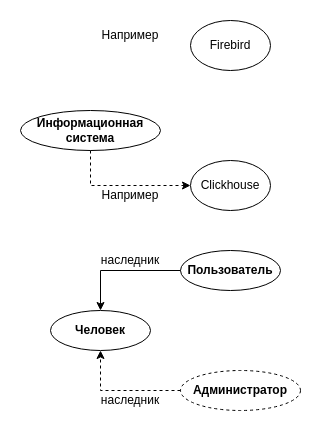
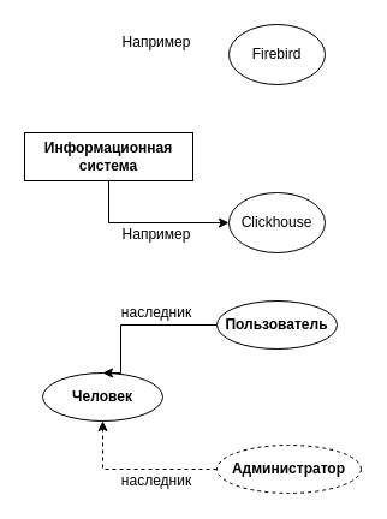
- <mxCell id="2" value="&lt;b&gt;Информационная система&lt;/b&gt;" style="ellipse;whiteSpace=wrap;html=1;" vertex="1" parent="1"><mxGeometry x="20" y="110" width="140" height="40" as="geometry" /></mxCell>
+ <mxCell id="2" value="&lt;b&gt;Информационная система&lt;/b&gt;" style="whiteSpace=wrap;html=1;rounded=0;" vertex="1" parent="1"><mxGeometry x="20" y="110" width="140" height="40" as="geometry" /></mxCell>
- <mxCell id="5" value="" style="edgeStyle=segmentEdgeStyle;endArrow=classic;html=1;rounded=0;entryX=0;entryY=0.5;entryDx=0;entryDy=0;exitX=0.5;exitY=1;exitDx=0;exitDy=0;dashed=1;" edge="1" parent="1" source="2" target="4"><mxGeometry width="50" height="50" relative="1" as="geometry"><mxPoint x="130" y="310" as="sourcePoint" /><mxPoint x="180" y="260" as="targetPoint" /><Array as="points"><mxPoint x="90" y="185" /></Array></mxGeometry></mxCell>
+ <mxCell id="5" value="" style="edgeStyle=segmentEdgeStyle;endArrow=classic;html=1;rounded=0;entryX=0;entryY=0.5;entryDx=0;entryDy=0;exitX=0.5;exitY=1;exitDx=0;exitDy=0;" edge="1" parent="1" source="2" target="4"><mxGeometry width="50" height="50" relative="1" as="geometry"><mxPoint x="130" y="310" as="sourcePoint" /><mxPoint x="180" y="260" as="targetPoint" /><Array as="points"><mxPoint x="90" y="185" /></Array></mxGeometry></mxCell>
- <mxCell id="8" value="&lt;b&gt;Человек&lt;/b&gt;" style="ellipse;whiteSpace=wrap;html=1;" vertex="1" parent="1"><mxGeometry x="50" y="310" width="100" height="40" as="geometry" /></mxCell>
+ <mxCell id="8" value="&lt;b&gt;Человек&lt;/b&gt;" style="ellipse;whiteSpace=wrap;html=1;" vertex="1" parent="1"><mxGeometry x="35" y="310" width="100" height="40" as="geometry" /></mxCell>
